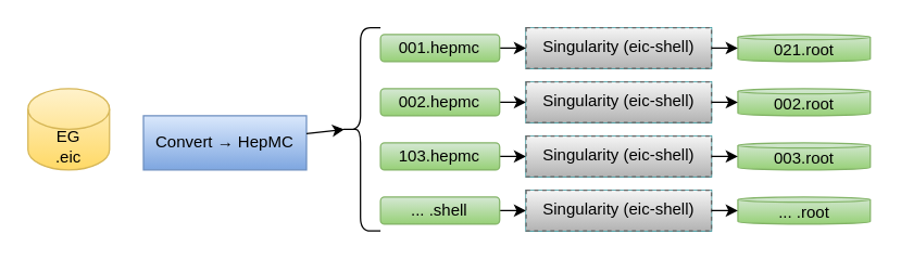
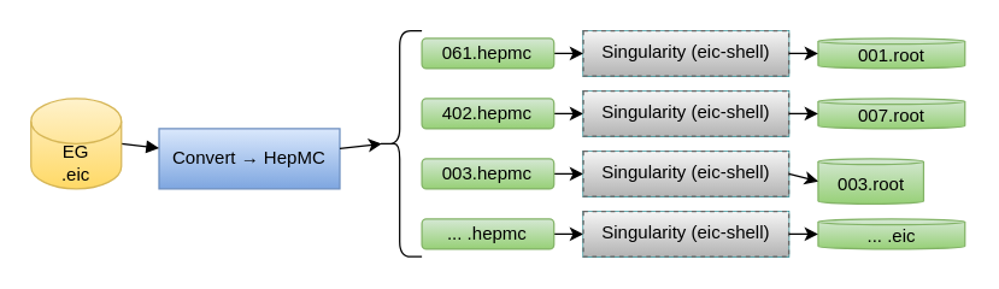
- <mxCell id="12" value="001.hepmc" style="rounded=1;whiteSpace=wrap;html=1;fillColor=#d5e8d4;gradientColor=#97d077;strokeColor=#82b366;" vertex="1" parent="7"><mxGeometry y="5" width="87.692" height="20" as="geometry" /></mxCell>
+ <mxCell id="12" value="061.hepmc" style="rounded=1;whiteSpace=wrap;html=1;fillColor=#d5e8d4;gradientColor=#97d077;strokeColor=#82b366;" vertex="1" parent="7"><mxGeometry y="5" width="87.692" height="20" as="geometry" /></mxCell>
- <mxCell id="10" value="021.root" style="shape=cylinder3;whiteSpace=wrap;html=1;boundedLbl=1;backgroundOutline=1;size=1.941;fillColor=#d5e8d4;gradientColor=#97d077;strokeColor=#82b366;" parent="7" vertex="1"><mxGeometry x="263.077" y="5" width="97.436" height="20" as="geometry" /></mxCell>
+ <mxCell id="10" value="001.root" style="shape=cylinder3;whiteSpace=wrap;html=1;boundedLbl=1;backgroundOutline=1;size=1.941;fillColor=#d5e8d4;gradientColor=#97d077;strokeColor=#82b366;" parent="7" vertex="1"><mxGeometry x="263.077" y="5" width="97.436" height="20" as="geometry" /></mxCell>
- <mxCell id="14" value="002.hepmc" style="rounded=1;whiteSpace=wrap;html=1;fillColor=#d5e8d4;gradientColor=#97d077;strokeColor=#82b366;" vertex="1" parent="7"><mxGeometry y="45" width="87.692" height="20" as="geometry" /></mxCell>
+ <mxCell id="14" value="402.hepmc" style="rounded=1;whiteSpace=wrap;html=1;fillColor=#d5e8d4;gradientColor=#97d077;strokeColor=#82b366;" vertex="1" parent="7"><mxGeometry y="45" width="87.692" height="20" as="geometry" /></mxCell>
- <mxCell id="25" value="002.root" style="shape=cylinder3;whiteSpace=wrap;html=1;boundedLbl=1;backgroundOutline=1;size=1.941;fillColor=#d5e8d4;gradientColor=#97d077;strokeColor=#82b366;" vertex="1" parent="7"><mxGeometry x="263.077" y="45" width="97.436" height="20" as="geometry" /></mxCell>
+ <mxCell id="25" value="007.root" style="shape=cylinder3;whiteSpace=wrap;html=1;boundedLbl=1;backgroundOutline=1;size=1.941;fillColor=#d5e8d4;gradientColor=#97d077;strokeColor=#82b366;" vertex="1" parent="7"><mxGeometry x="263.077" y="45" width="97.436" height="20" as="geometry" /></mxCell>
+ <mxCell id="4" style="endArrow=block;endFill=1;exitX=1;exitY=0.5;exitDx=0;exitDy=0;exitPerimeter=0;" parent="2" source="5" target="3" edge="1"><mxGeometry relative="1" as="geometry"><mxPoint x="60" y="77.5" as="sourcePoint" /></mxGeometry></mxCell>
- <mxCell id="16" value="103.hepmc" style="rounded=1;whiteSpace=wrap;html=1;fillColor=#d5e8d4;gradientColor=#97d077;strokeColor=#82b366;" vertex="1" parent="7"><mxGeometry y="85" width="87.692" height="20" as="geometry" /></mxCell>
+ <mxCell id="16" value="003.hepmc" style="rounded=1;whiteSpace=wrap;html=1;fillColor=#d5e8d4;gradientColor=#97d077;strokeColor=#82b366;" vertex="1" parent="7"><mxGeometry y="85" width="87.692" height="20" as="geometry" /></mxCell>
- <mxCell id="26" value="003.root" style="shape=cylinder3;whiteSpace=wrap;html=1;boundedLbl=1;backgroundOutline=1;size=1.941;fillColor=#d5e8d4;gradientColor=#97d077;strokeColor=#82b366;" vertex="1" parent="7"><mxGeometry x="263.077" y="85" width="97.436" height="20" as="geometry" /></mxCell>
+ <mxCell id="26" value="003.root" style="shape=cylinder3;whiteSpace=wrap;html=1;boundedLbl=1;backgroundOutline=1;size=1.941;fillColor=#d5e8d4;gradientColor=#97d077;strokeColor=#82b366;" vertex="1" parent="7"><mxGeometry x="263.077" y="85" width="70" height="30" as="geometry" /></mxCell>
- <mxCell id="18" value="... .shell" style="rounded=1;whiteSpace=wrap;html=1;fillColor=#d5e8d4;gradientColor=#97d077;strokeColor=#82b366;" vertex="1" parent="7"><mxGeometry y="125" width="87.692" height="20" as="geometry" /></mxCell>
+ <mxCell id="18" value="... .hepmc" style="rounded=1;whiteSpace=wrap;html=1;fillColor=#d5e8d4;gradientColor=#97d077;strokeColor=#82b366;" vertex="1" parent="7"><mxGeometry y="125" width="87.692" height="20" as="geometry" /></mxCell>
- <mxCell id="27" value="... .root" style="shape=cylinder3;whiteSpace=wrap;html=1;boundedLbl=1;backgroundOutline=1;size=1.941;fillColor=#d5e8d4;gradientColor=#97d077;strokeColor=#82b366;" vertex="1" parent="7"><mxGeometry x="263.077" y="125" width="97.436" height="20" as="geometry" /></mxCell>
+ <mxCell id="27" value="... .eic" style="shape=cylinder3;whiteSpace=wrap;html=1;boundedLbl=1;backgroundOutline=1;size=1.941;fillColor=#d5e8d4;gradientColor=#97d077;strokeColor=#82b366;" vertex="1" parent="7"><mxGeometry x="263.077" y="125" width="97.436" height="20" as="geometry" /></mxCell>
